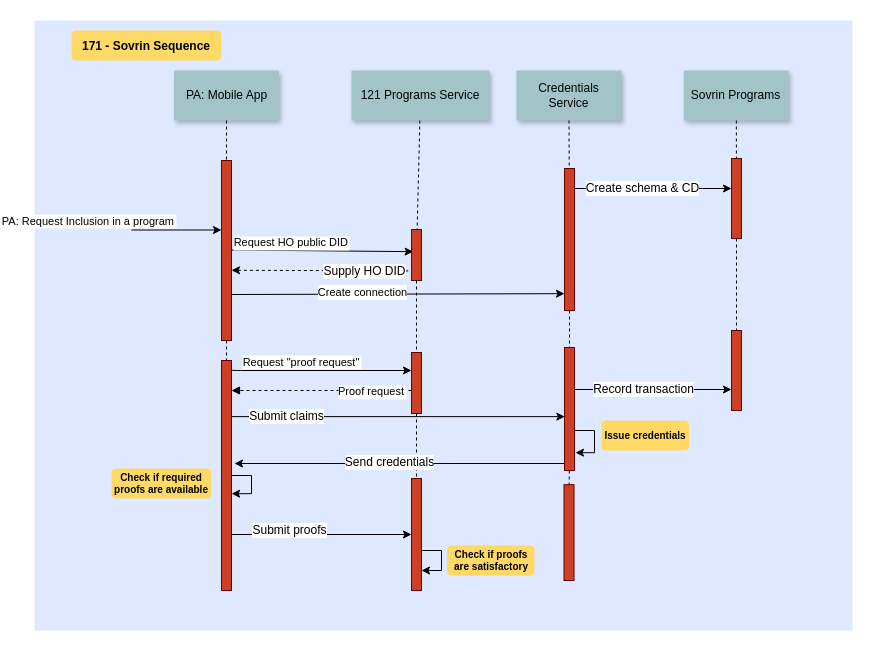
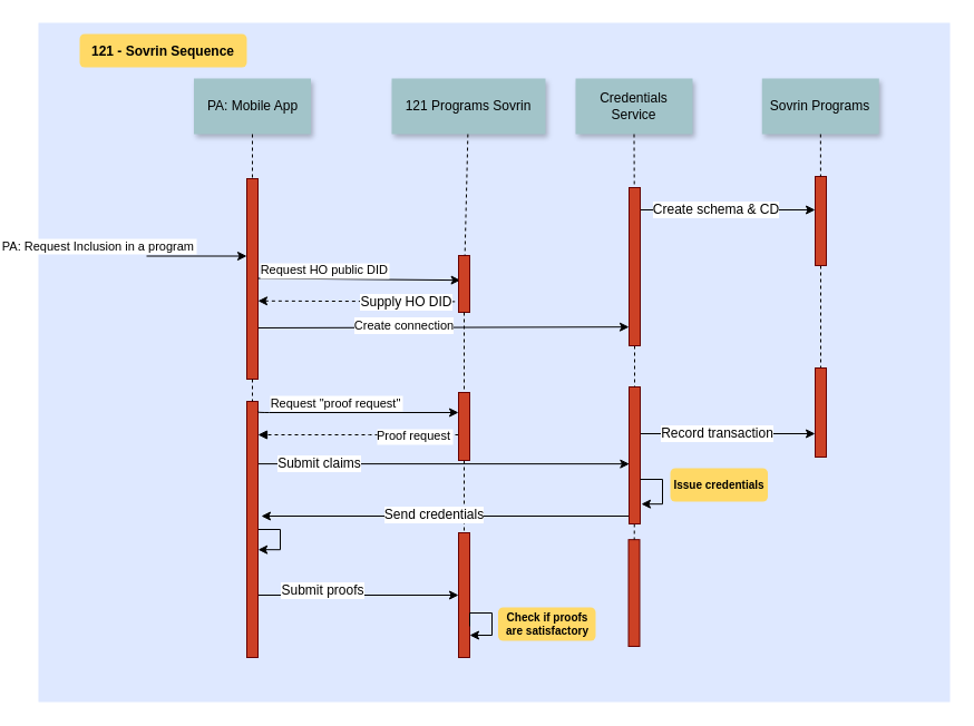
- <mxCell id="29" value="171 - Sovrin Sequence" style="rounded=1;fontStyle=1;fillColor=#FFD966;strokeColor=none" parent="1" vertex="1"><mxGeometry x="57" y="30" width="150" height="30" as="geometry" /></mxCell>
+ <mxCell id="29" value="121 - Sovrin Sequence" style="rounded=1;fontStyle=1;fillColor=#FFD966;strokeColor=none" parent="1" vertex="1"><mxGeometry x="57" y="30" width="150" height="30" as="geometry" /></mxCell>
- <mxCell id="13" value="121 Programs Service" style="shadow=1;fillColor=#A2C4C9;strokeColor=none;whiteSpace=wrap;" parent="1" vertex="1"><mxGeometry x="337" y="70" width="138" height="50" as="geometry" /></mxCell>
+ <mxCell id="13" value="121 Programs Sovrin" style="shadow=1;fillColor=#A2C4C9;strokeColor=none;whiteSpace=wrap;" parent="1" vertex="1"><mxGeometry x="337" y="70" width="138" height="50" as="geometry" /></mxCell>
- <mxCell id="30" value="Check if required proofs are available" style="rounded=1;fontStyle=1;fillColor=#FFD966;strokeColor=none;whiteSpace=wrap;fontSize=10;" parent="1" vertex="1"><mxGeometry x="97" y="468" width="100" height="30" as="geometry" /></mxCell>
